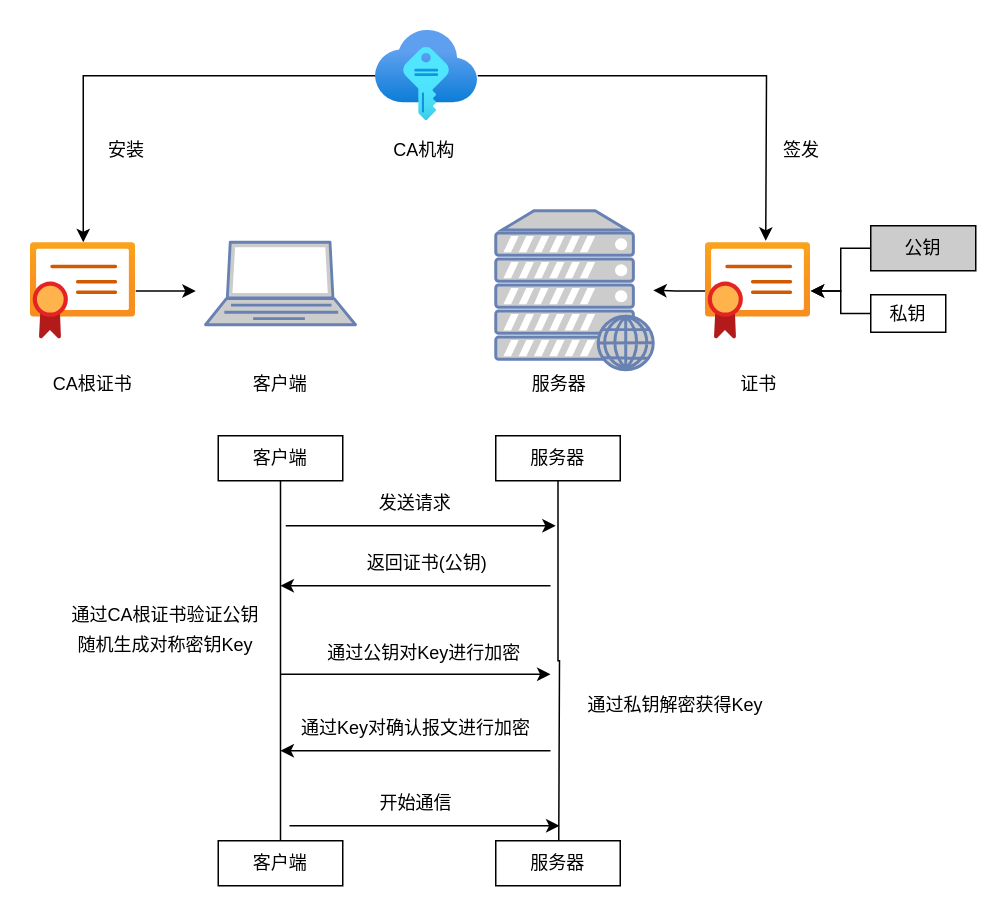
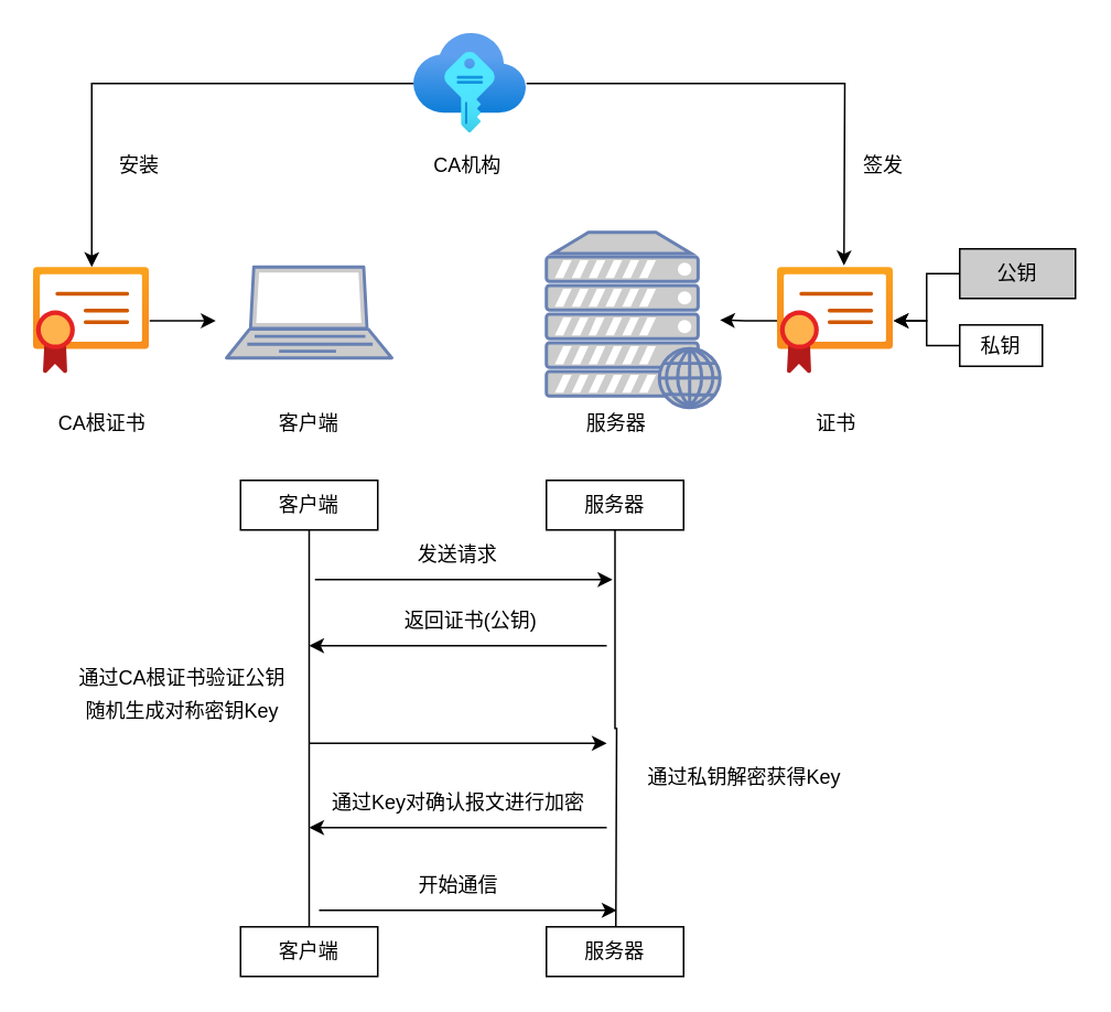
- <mxCell id="33" value="通过公钥对Key进行加密" style="text;html=1;strokeColor=none;fillColor=none;align=center;verticalAlign=middle;whiteSpace=wrap;rounded=0;" parent="1" vertex="1"><mxGeometry x="217" y="420" width="131" height="29" as="geometry" /></mxCell>
